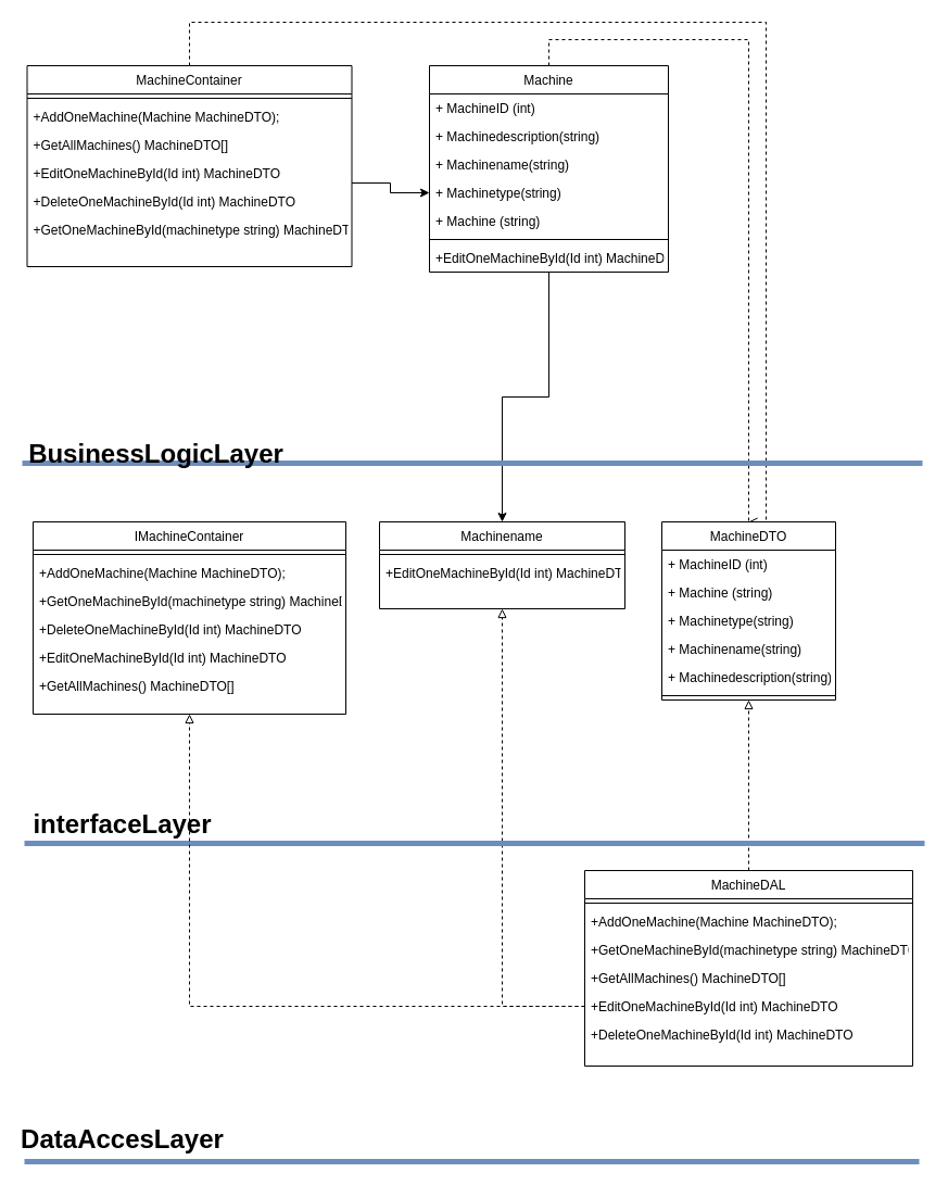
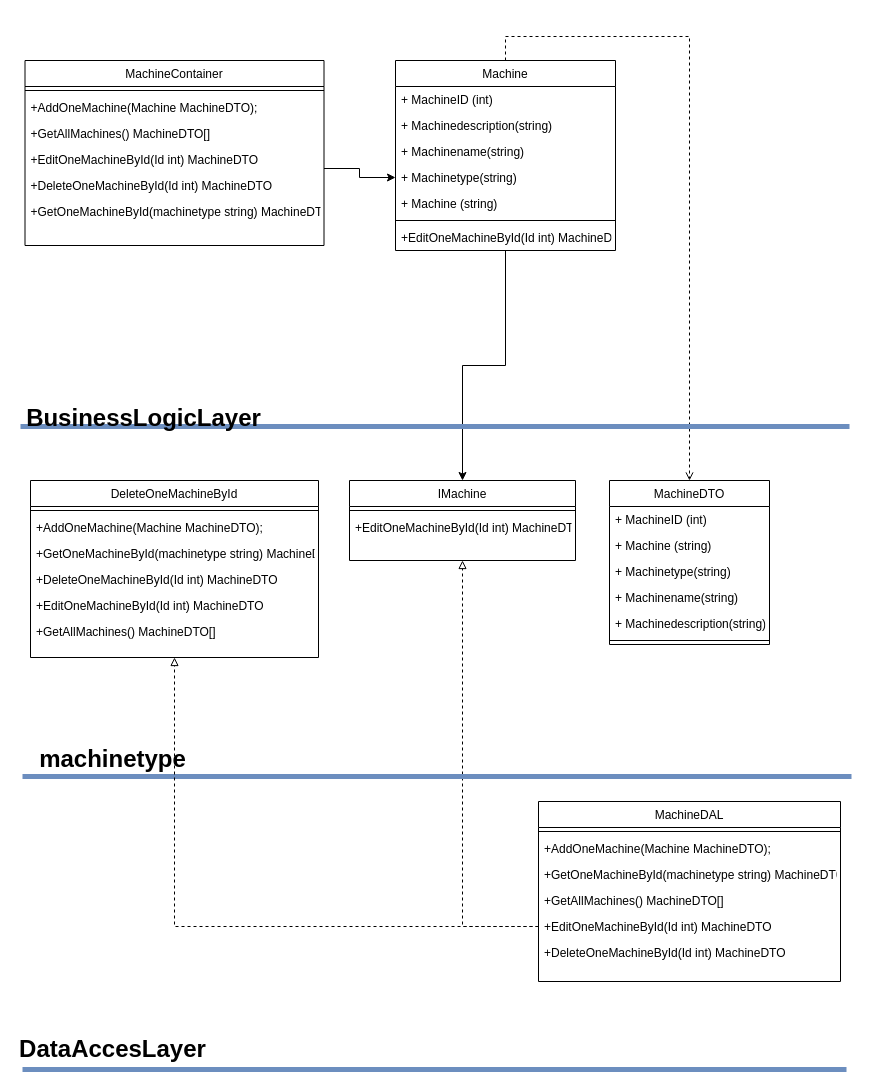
- <mxCell id="13" style="edgeStyle=orthogonalEdgeStyle;rounded=0;orthogonalLoop=1;jettySize=auto;html=1;entryX=0.5;entryY=0;entryDx=0;entryDy=0;dashed=1;endArrow=open;endFill=0;" parent="1" source="14" target="21" edge="1"><mxGeometry relative="1" as="geometry"><Array as="points"><mxPoint x="174" y="20" /><mxPoint x="705" y="20" /><mxPoint x="705" y="480" /></Array></mxGeometry></mxCell>
- <mxCell id="3" style="edgeStyle=orthogonalEdgeStyle;rounded=0;orthogonalLoop=1;jettySize=auto;html=1;dashed=1;endArrow=none;endFill=0;" parent="1" source="4" target="21" edge="1"><mxGeometry relative="1" as="geometry"><Array as="points"><mxPoint x="505" y="36" /><mxPoint x="689" y="36" /></Array></mxGeometry></mxCell>
+ <mxCell id="3" style="edgeStyle=orthogonalEdgeStyle;rounded=0;orthogonalLoop=1;jettySize=auto;html=1;dashed=1;endArrow=open;endFill=0;" parent="1" source="4" target="21" edge="1"><mxGeometry relative="1" as="geometry"><Array as="points"><mxPoint x="505" y="36" /><mxPoint x="689" y="36" /></Array></mxGeometry></mxCell>
- <mxCell id="46" value="IMachineContainer" style="swimlane;fontStyle=0;align=center;verticalAlign=top;childLayout=stackLayout;horizontal=1;startSize=26;horizontalStack=0;resizeParent=1;resizeLast=0;collapsible=1;marginBottom=0;rounded=0;shadow=0;strokeWidth=1;" parent="1" vertex="1"><mxGeometry x="30" y="480" width="288" height="177" as="geometry"><mxRectangle x="130" y="380" width="160" height="26" as="alternateBounds" /></mxGeometry></mxCell>
+ <mxCell id="46" value="DeleteOneMachineById" style="swimlane;fontStyle=0;align=center;verticalAlign=top;childLayout=stackLayout;horizontal=1;startSize=26;horizontalStack=0;resizeParent=1;resizeLast=0;collapsible=1;marginBottom=0;rounded=0;shadow=0;strokeWidth=1;" parent="1" vertex="1"><mxGeometry x="30" y="480" width="288" height="177" as="geometry"><mxRectangle x="130" y="380" width="160" height="26" as="alternateBounds" /></mxGeometry></mxCell>
- <mxCell id="43" value="Machinename" style="swimlane;fontStyle=0;align=center;verticalAlign=top;childLayout=stackLayout;horizontal=1;startSize=26;horizontalStack=0;resizeParent=1;resizeLast=0;collapsible=1;marginBottom=0;rounded=0;shadow=0;strokeWidth=1;" parent="1" vertex="1"><mxGeometry x="349" y="480" width="226" height="80" as="geometry"><mxRectangle x="130" y="380" width="160" height="26" as="alternateBounds" /></mxGeometry></mxCell>
+ <mxCell id="43" value="IMachine" style="swimlane;fontStyle=0;align=center;verticalAlign=top;childLayout=stackLayout;horizontal=1;startSize=26;horizontalStack=0;resizeParent=1;resizeLast=0;collapsible=1;marginBottom=0;rounded=0;shadow=0;strokeWidth=1;" parent="1" vertex="1"><mxGeometry x="349" y="480" width="226" height="80" as="geometry"><mxRectangle x="130" y="380" width="160" height="26" as="alternateBounds" /></mxGeometry></mxCell>
- <mxCell id="28" style="edgeStyle=orthogonalEdgeStyle;rounded=0;orthogonalLoop=1;jettySize=auto;html=1;entryX=0.5;entryY=1;entryDx=0;entryDy=0;dashed=1;endArrow=block;endFill=0;" parent="1" source="30" target="21" edge="1"><mxGeometry relative="1" as="geometry" /></mxCell>
- <mxCell id="39" value="&lt;b&gt;&lt;font style=&quot;font-size: 24px&quot;&gt;interfaceLayer&lt;/font&gt;&lt;/b&gt;" style="text;html=1;strokeColor=none;fillColor=none;align=center;verticalAlign=middle;whiteSpace=wrap;rounded=0;" parent="1" vertex="1"><mxGeometry x="20" y="744" width="185" height="30" as="geometry" /></mxCell>
+ <mxCell id="39" value="&lt;b&gt;&lt;font style=&quot;font-size: 24px&quot;&gt;machinetype&lt;/font&gt;&lt;/b&gt;" style="text;html=1;strokeColor=none;fillColor=none;align=center;verticalAlign=middle;whiteSpace=wrap;rounded=0;" parent="1" vertex="1"><mxGeometry x="20" y="744" width="185" height="30" as="geometry" /></mxCell>
